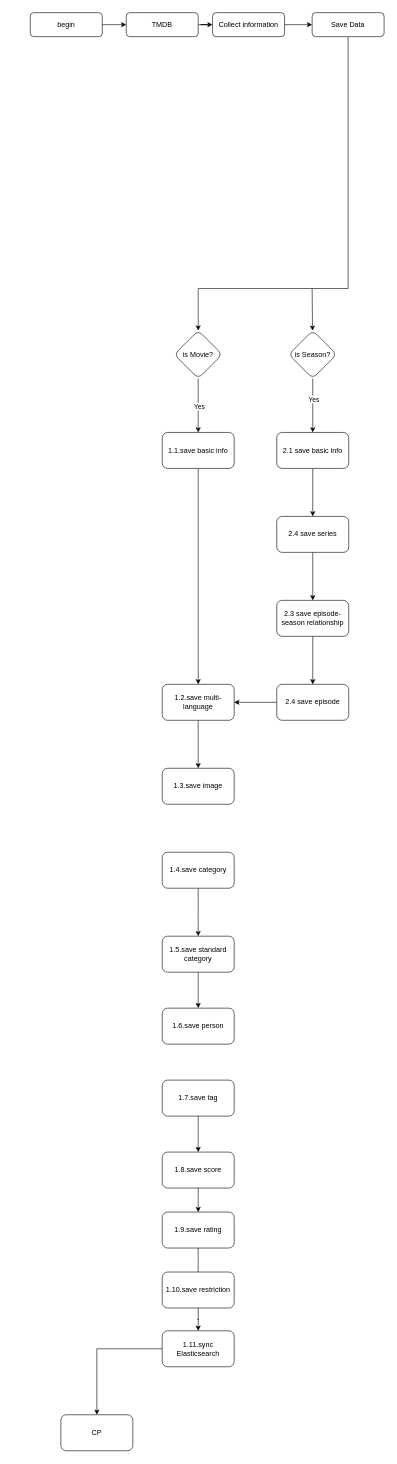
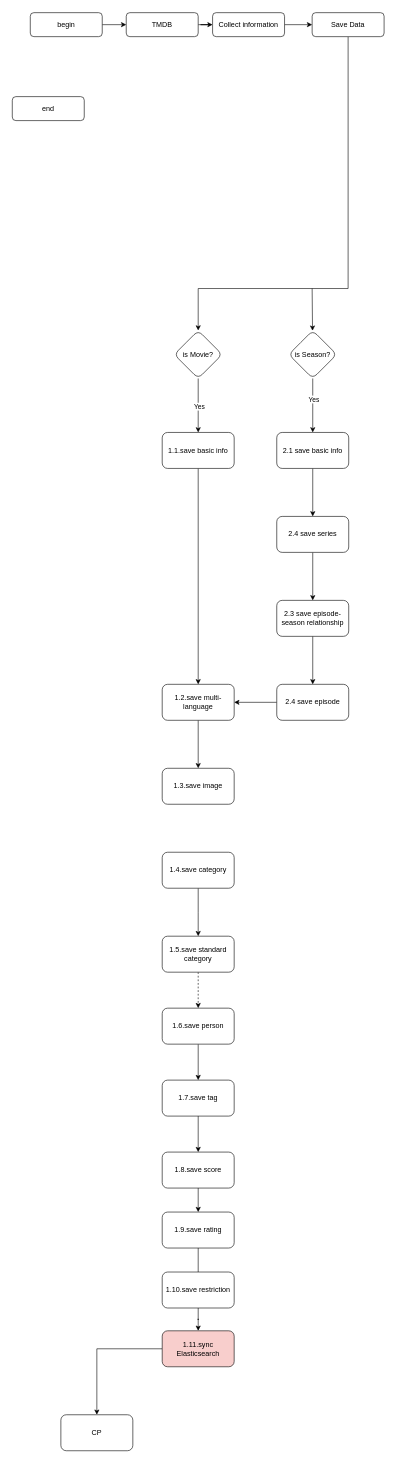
+ <mxCell id="4" value="end" style="rounded=1;whiteSpace=wrap;html=1;fontSize=12;glass=0;strokeWidth=1;shadow=0;" parent="1" vertex="1"><mxGeometry x="20" y="160" width="120" height="40" as="geometry" /></mxCell>
- <mxCell id="24" value="" style="edgeStyle=orthogonalEdgeStyle;rounded=0;orthogonalLoop=1;jettySize=auto;html=1;" edge="1" parent="1" source="25" target="27"><mxGeometry relative="1" as="geometry" /></mxCell>
+ <mxCell id="24" value="" style="edgeStyle=orthogonalEdgeStyle;rounded=0;orthogonalLoop=1;jettySize=auto;html=1;dashed=1;" edge="1" parent="1" source="25" target="27"><mxGeometry relative="1" as="geometry" /></mxCell>
+ <mxCell id="26" value="" style="edgeStyle=orthogonalEdgeStyle;rounded=0;orthogonalLoop=1;jettySize=auto;html=1;" edge="1" parent="1" source="27" target="29"><mxGeometry relative="1" as="geometry" /></mxCell>
- <mxCell id="37" value="1.11.sync Elasticsearch" style="whiteSpace=wrap;html=1;rounded=1;glass=0;strokeWidth=1;shadow=0;" vertex="1" parent="1"><mxGeometry x="270" y="2218" width="120" height="60" as="geometry" /></mxCell>
+ <mxCell id="37" value="1.11.sync Elasticsearch" style="whiteSpace=wrap;html=1;rounded=1;glass=0;strokeWidth=1;shadow=0;fillColor=#f8cecc;" vertex="1" parent="1"><mxGeometry x="270" y="2218" width="120" height="60" as="geometry" /></mxCell>
